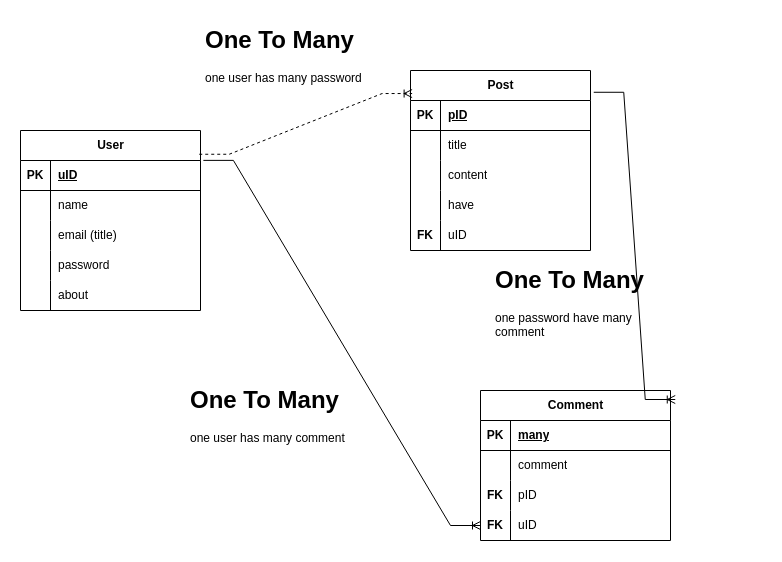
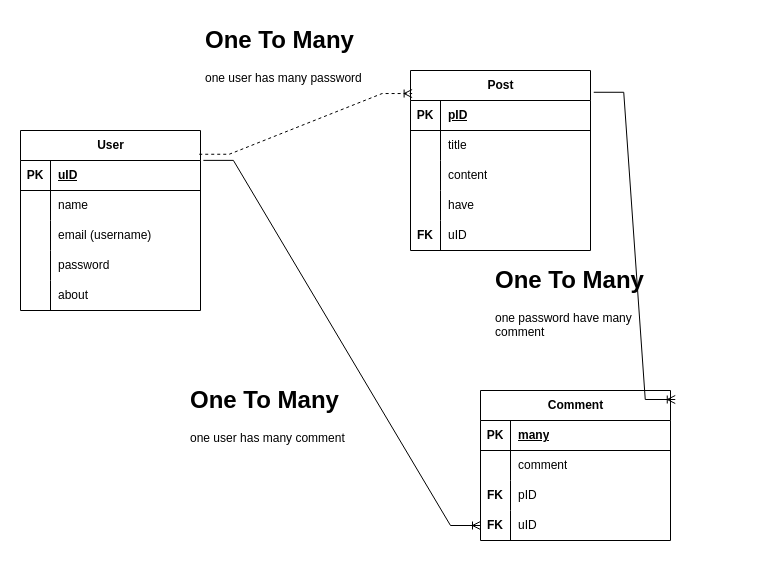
- <mxCell id="11" value="email (title)" style="shape=partialRectangle;connectable=0;fillColor=none;top=0;left=0;bottom=0;right=0;align=left;spacingLeft=6;overflow=hidden;whiteSpace=wrap;html=1;" parent="9" vertex="1"><mxGeometry x="30" width="150" height="30" as="geometry"><mxRectangle width="150" height="30" as="alternateBounds" /></mxGeometry></mxCell>
+ <mxCell id="11" value="email (username)" style="shape=partialRectangle;connectable=0;fillColor=none;top=0;left=0;bottom=0;right=0;align=left;spacingLeft=6;overflow=hidden;whiteSpace=wrap;html=1;" parent="9" vertex="1"><mxGeometry x="30" width="150" height="30" as="geometry"><mxRectangle width="150" height="30" as="alternateBounds" /></mxGeometry></mxCell>
